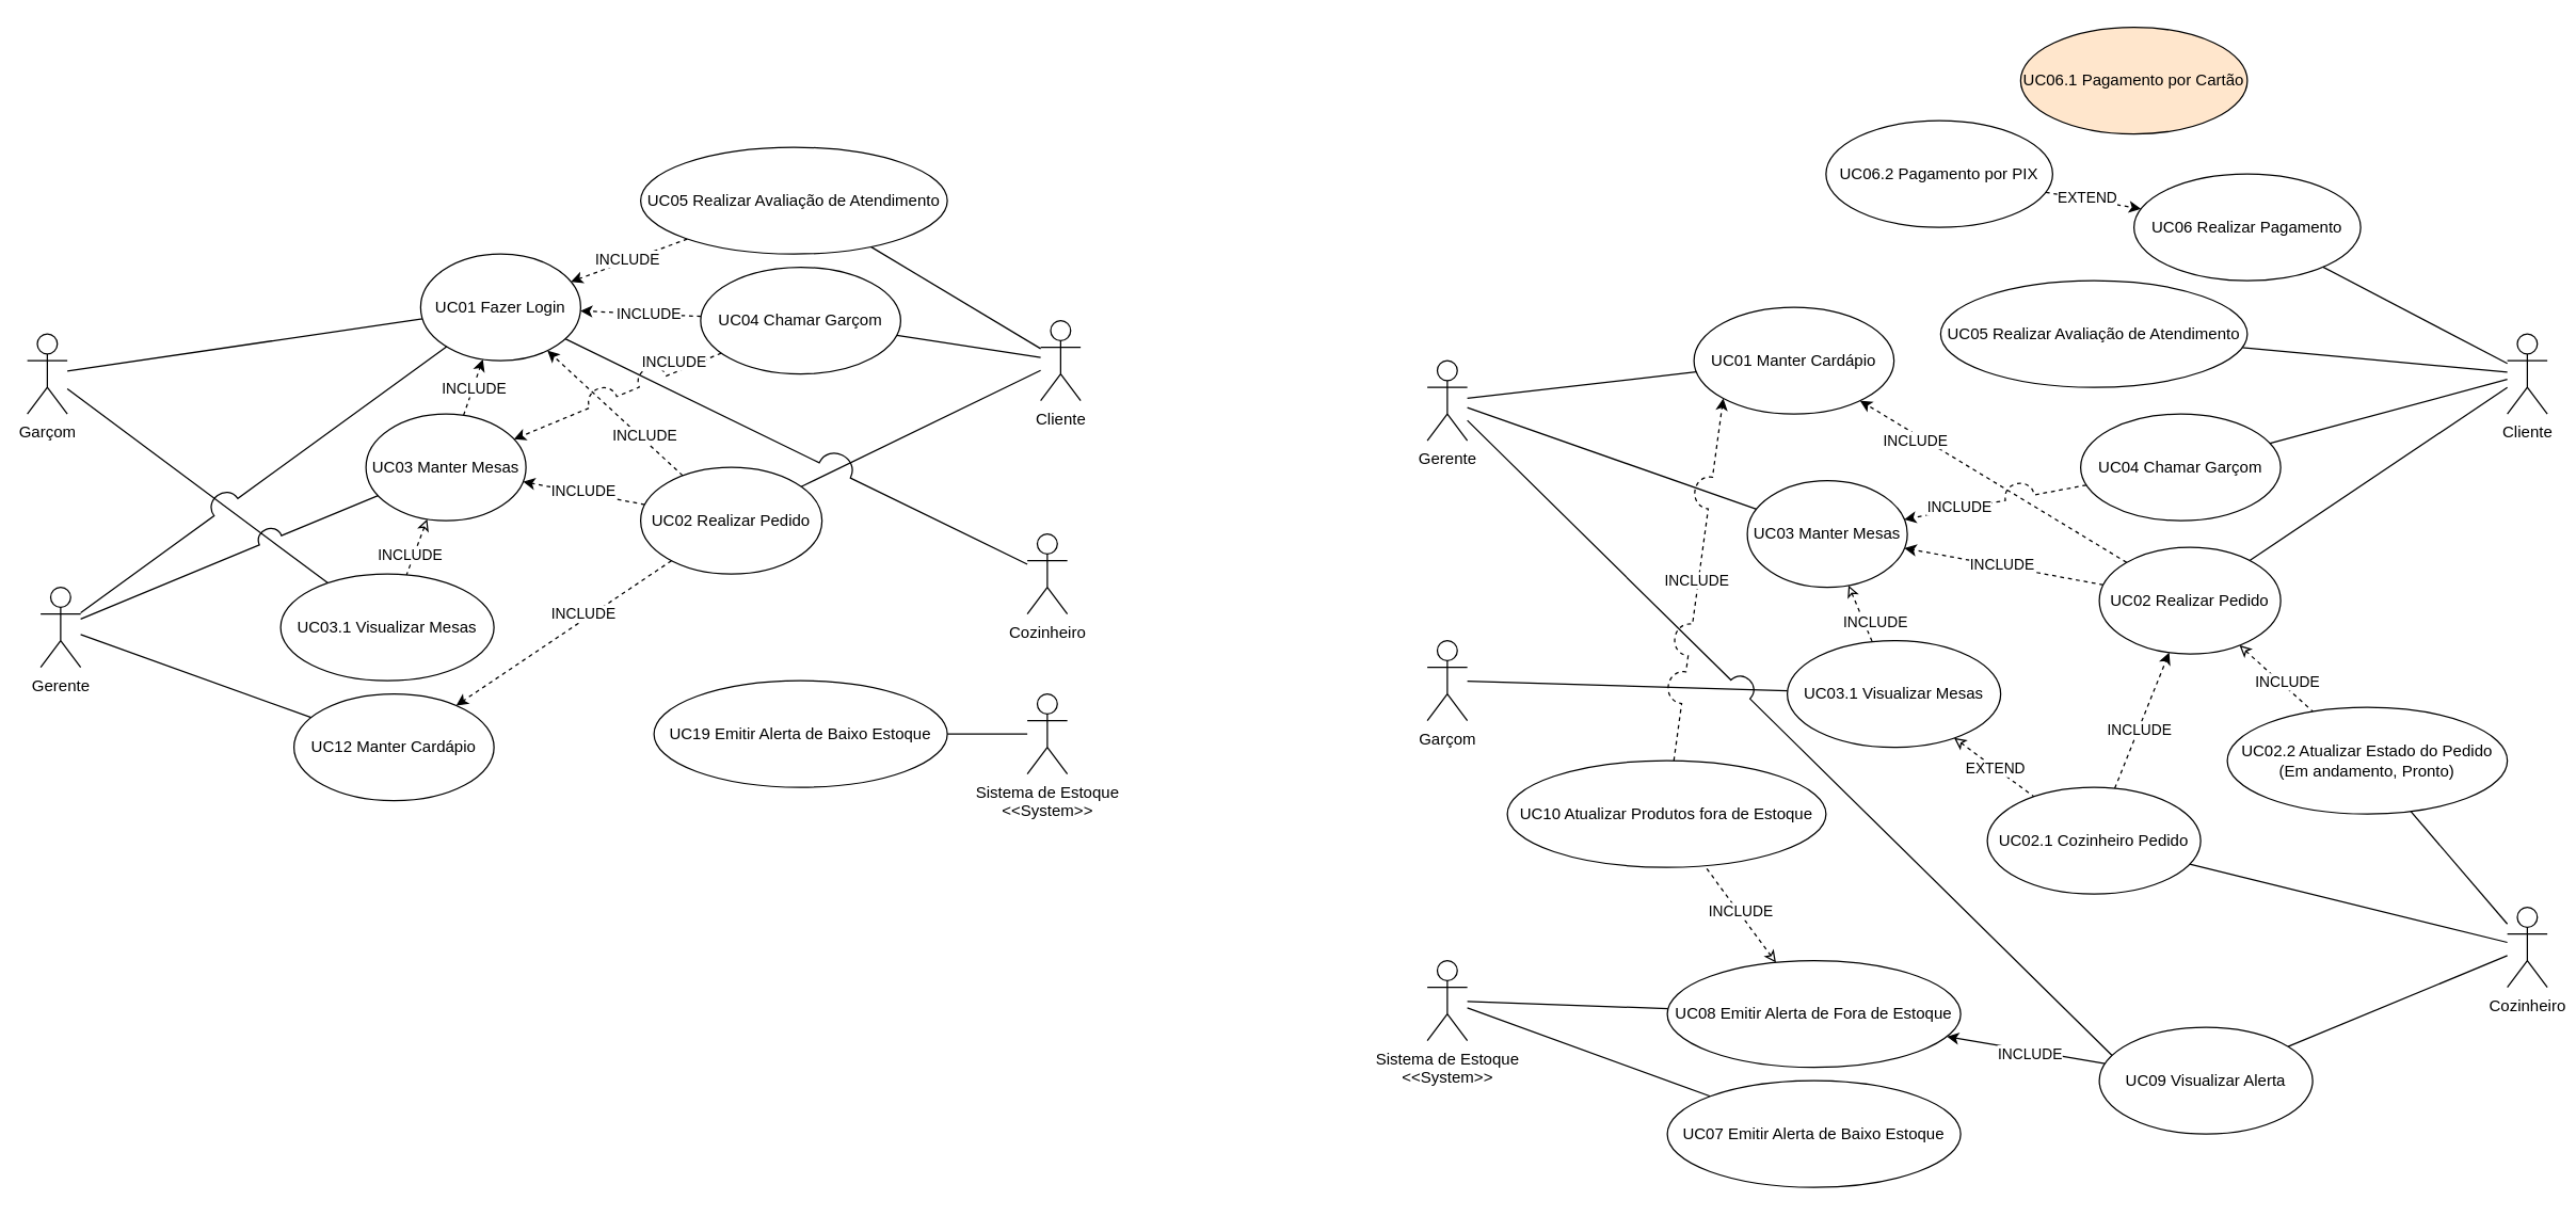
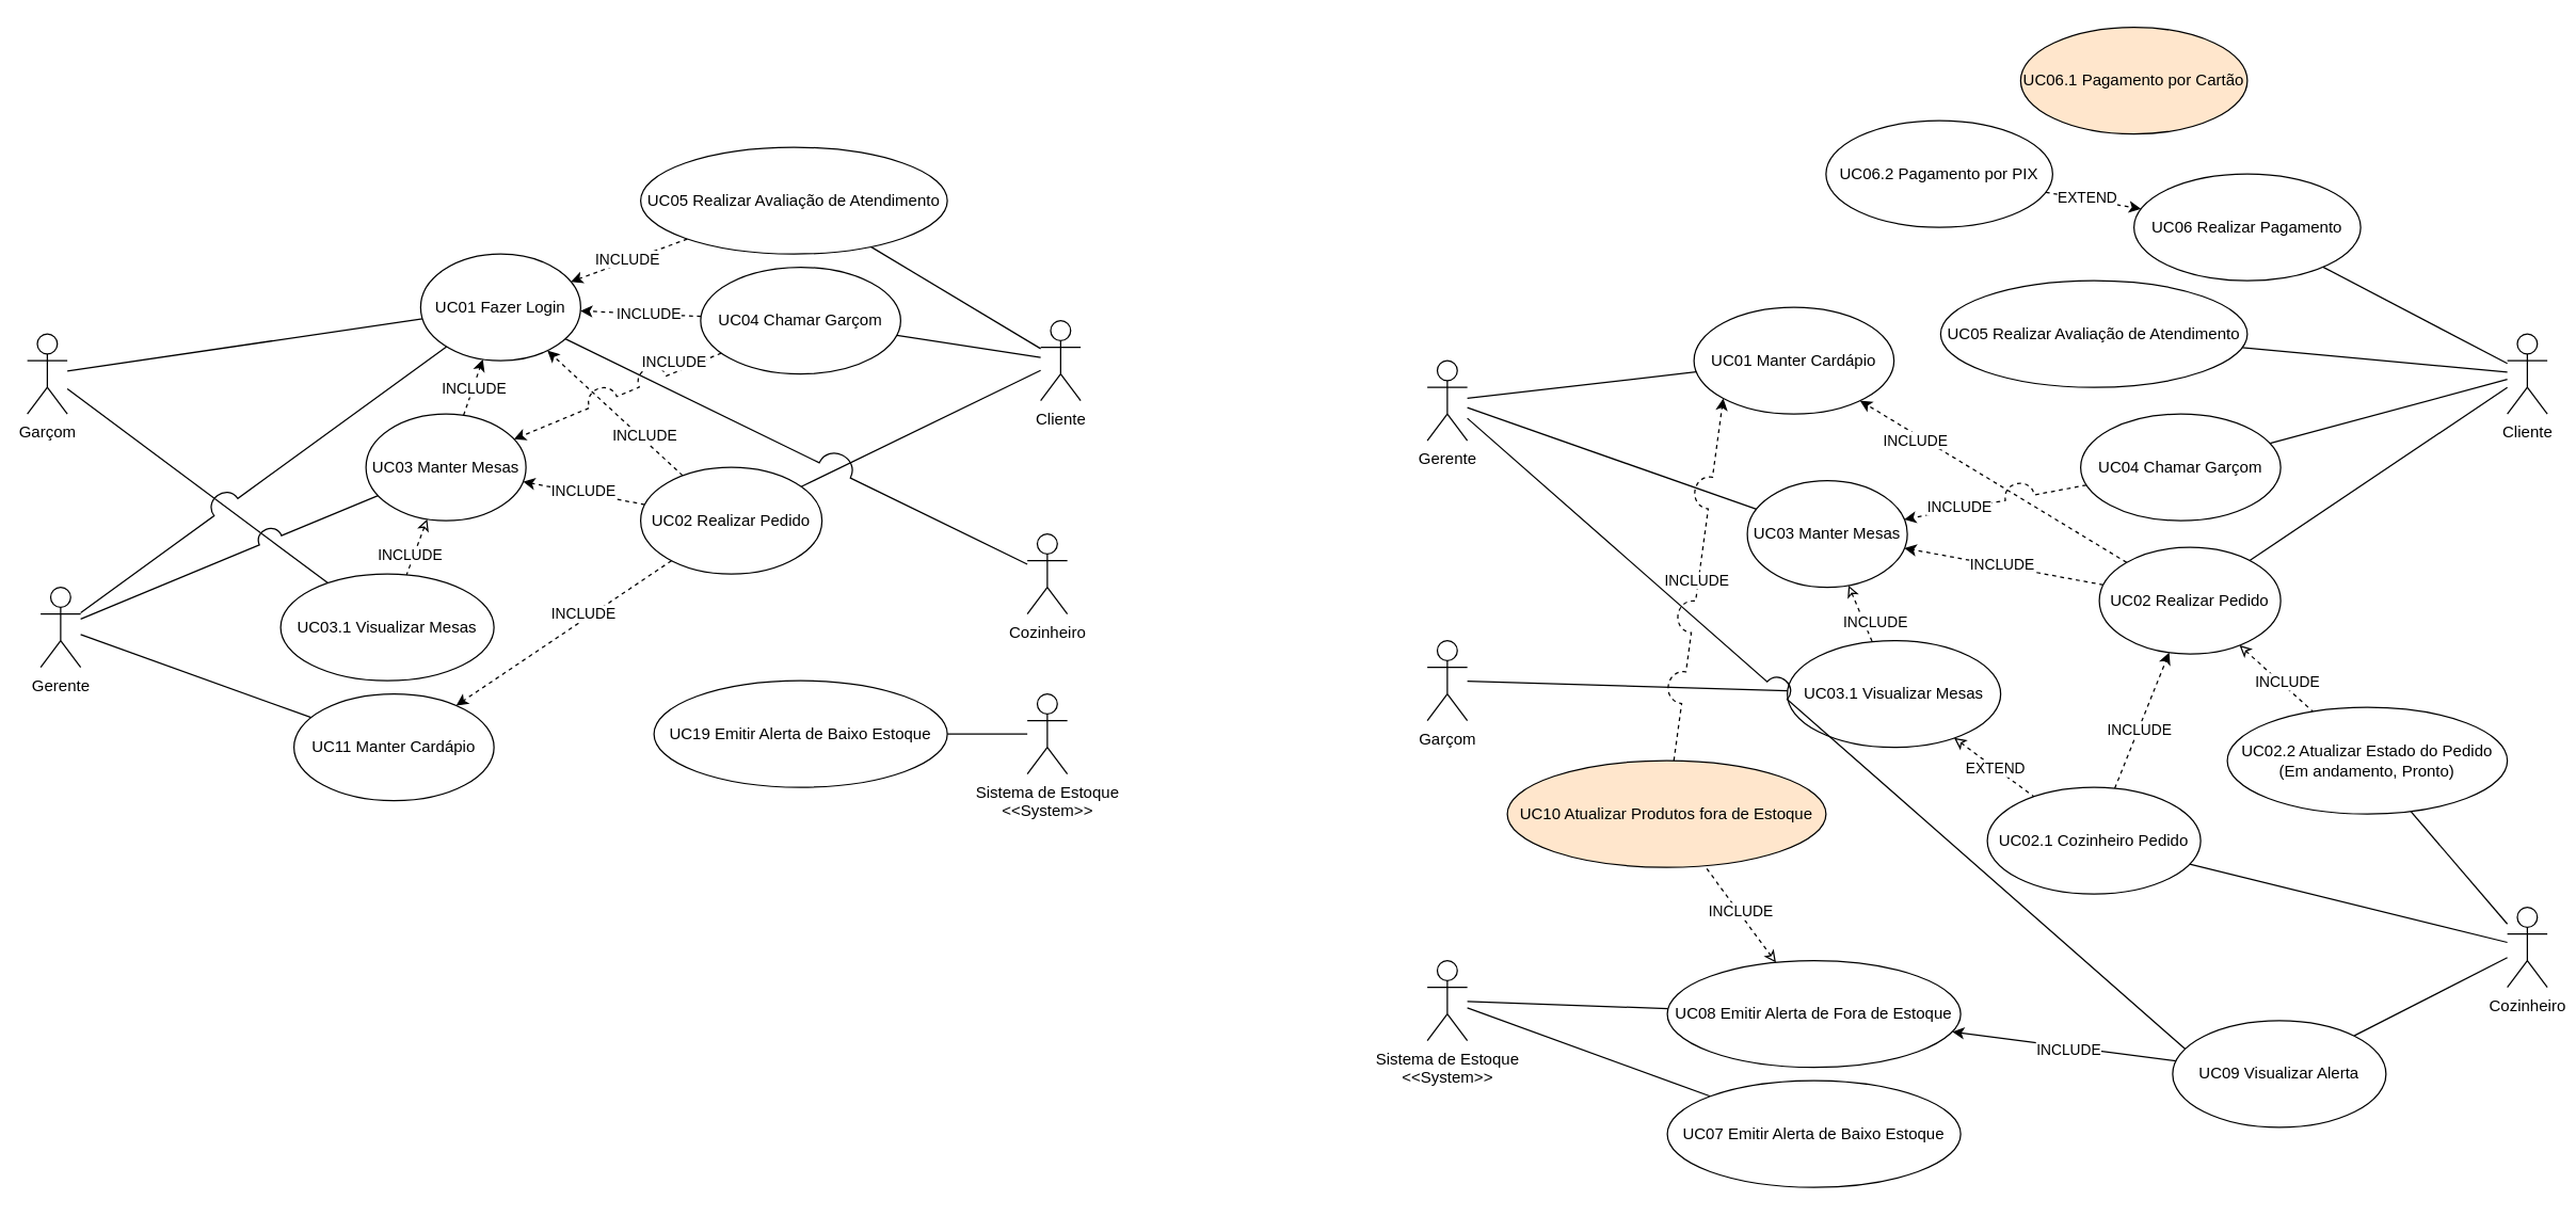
- <mxCell id="31" value="UC12 Manter Cardápio" style="ellipse;whiteSpace=wrap;html=1;" vertex="1" parent="1"><mxGeometry x="220" y="520" width="150" height="80" as="geometry" /></mxCell>
+ <mxCell id="31" value="UC11 Manter Cardápio" style="ellipse;whiteSpace=wrap;html=1;" vertex="1" parent="1"><mxGeometry x="220" y="520" width="150" height="80" as="geometry" /></mxCell>
- <mxCell id="94" value="UC10 Atualizar Produtos fora de Estoque" style="ellipse;whiteSpace=wrap;html=1;" vertex="1" parent="1"><mxGeometry x="1130" y="570" width="239" height="80" as="geometry" /></mxCell>
+ <mxCell id="94" value="UC10 Atualizar Produtos fora de Estoque" style="ellipse;whiteSpace=wrap;html=1;fillColor=#ffe6cc;" vertex="1" parent="1"><mxGeometry x="1130" y="570" width="239" height="80" as="geometry" /></mxCell>
- <mxCell id="91" value="UC09 Visualizar Alerta" style="ellipse;whiteSpace=wrap;html=1;" vertex="1" parent="1"><mxGeometry x="1574" y="770" width="160" height="80" as="geometry" /></mxCell>
+ <mxCell id="91" value="UC09 Visualizar Alerta" style="ellipse;whiteSpace=wrap;html=1;" vertex="1" parent="1"><mxGeometry x="1629" y="765" width="160" height="80" as="geometry" /></mxCell>
